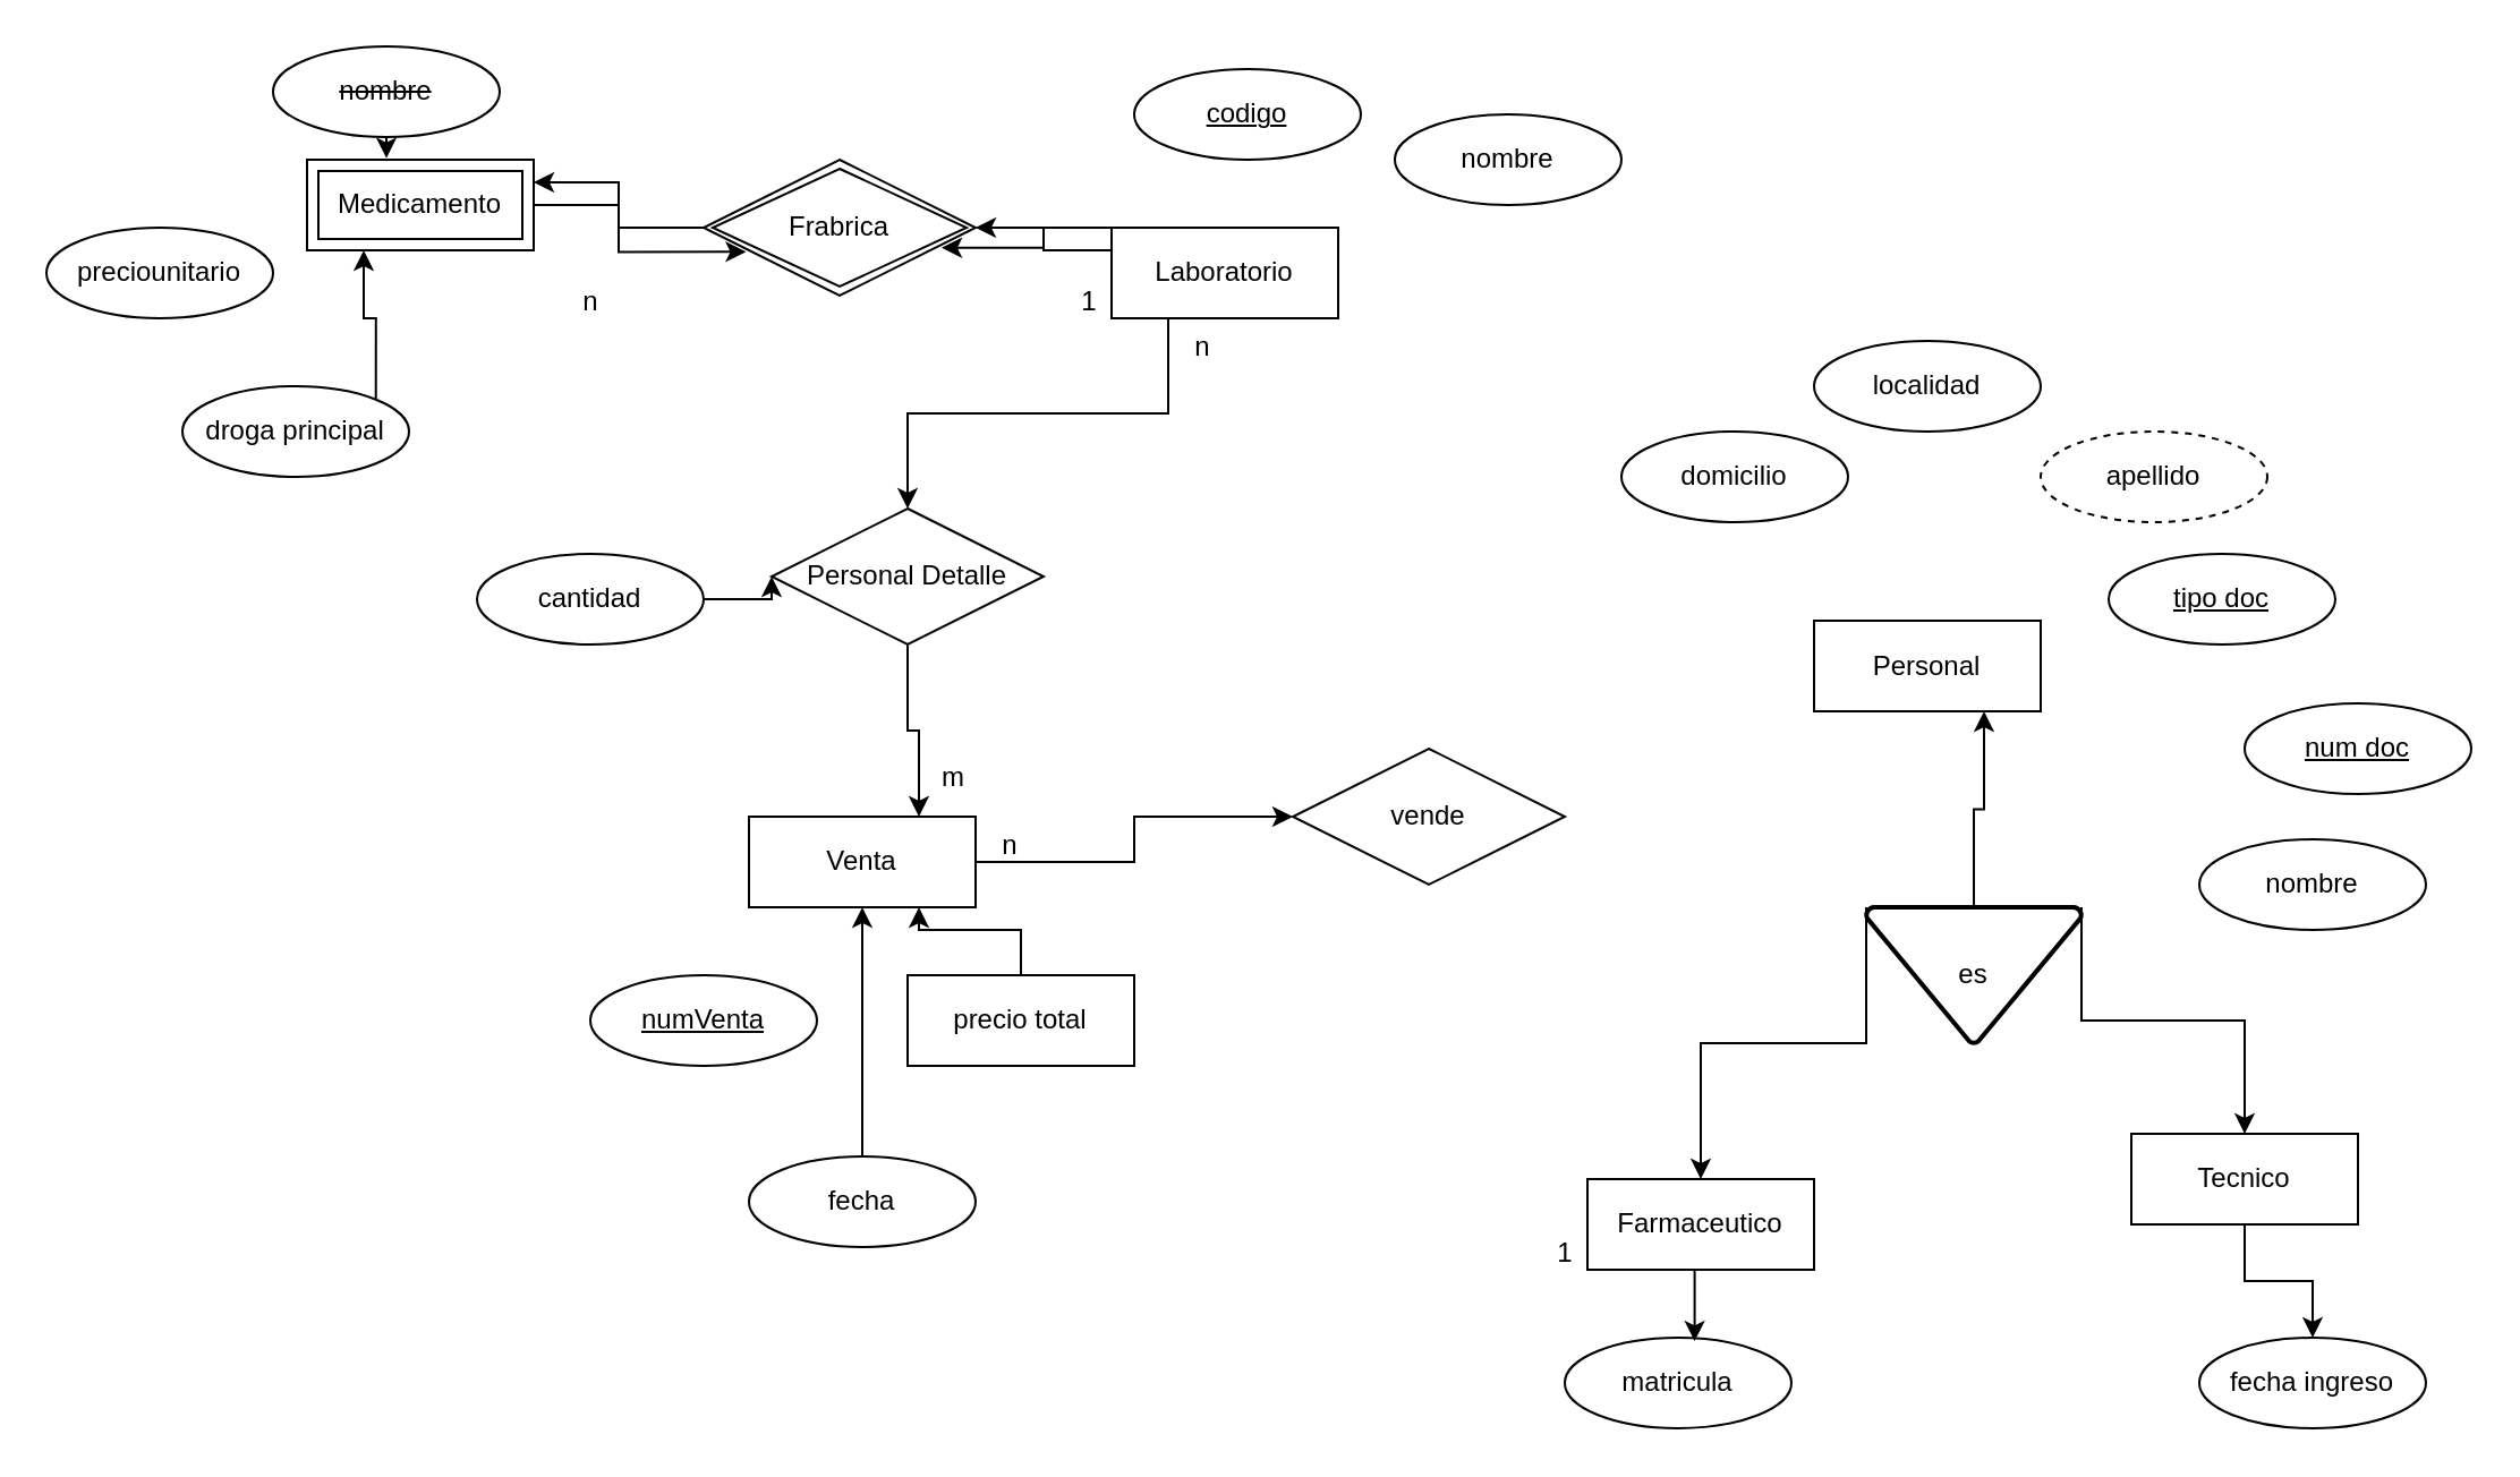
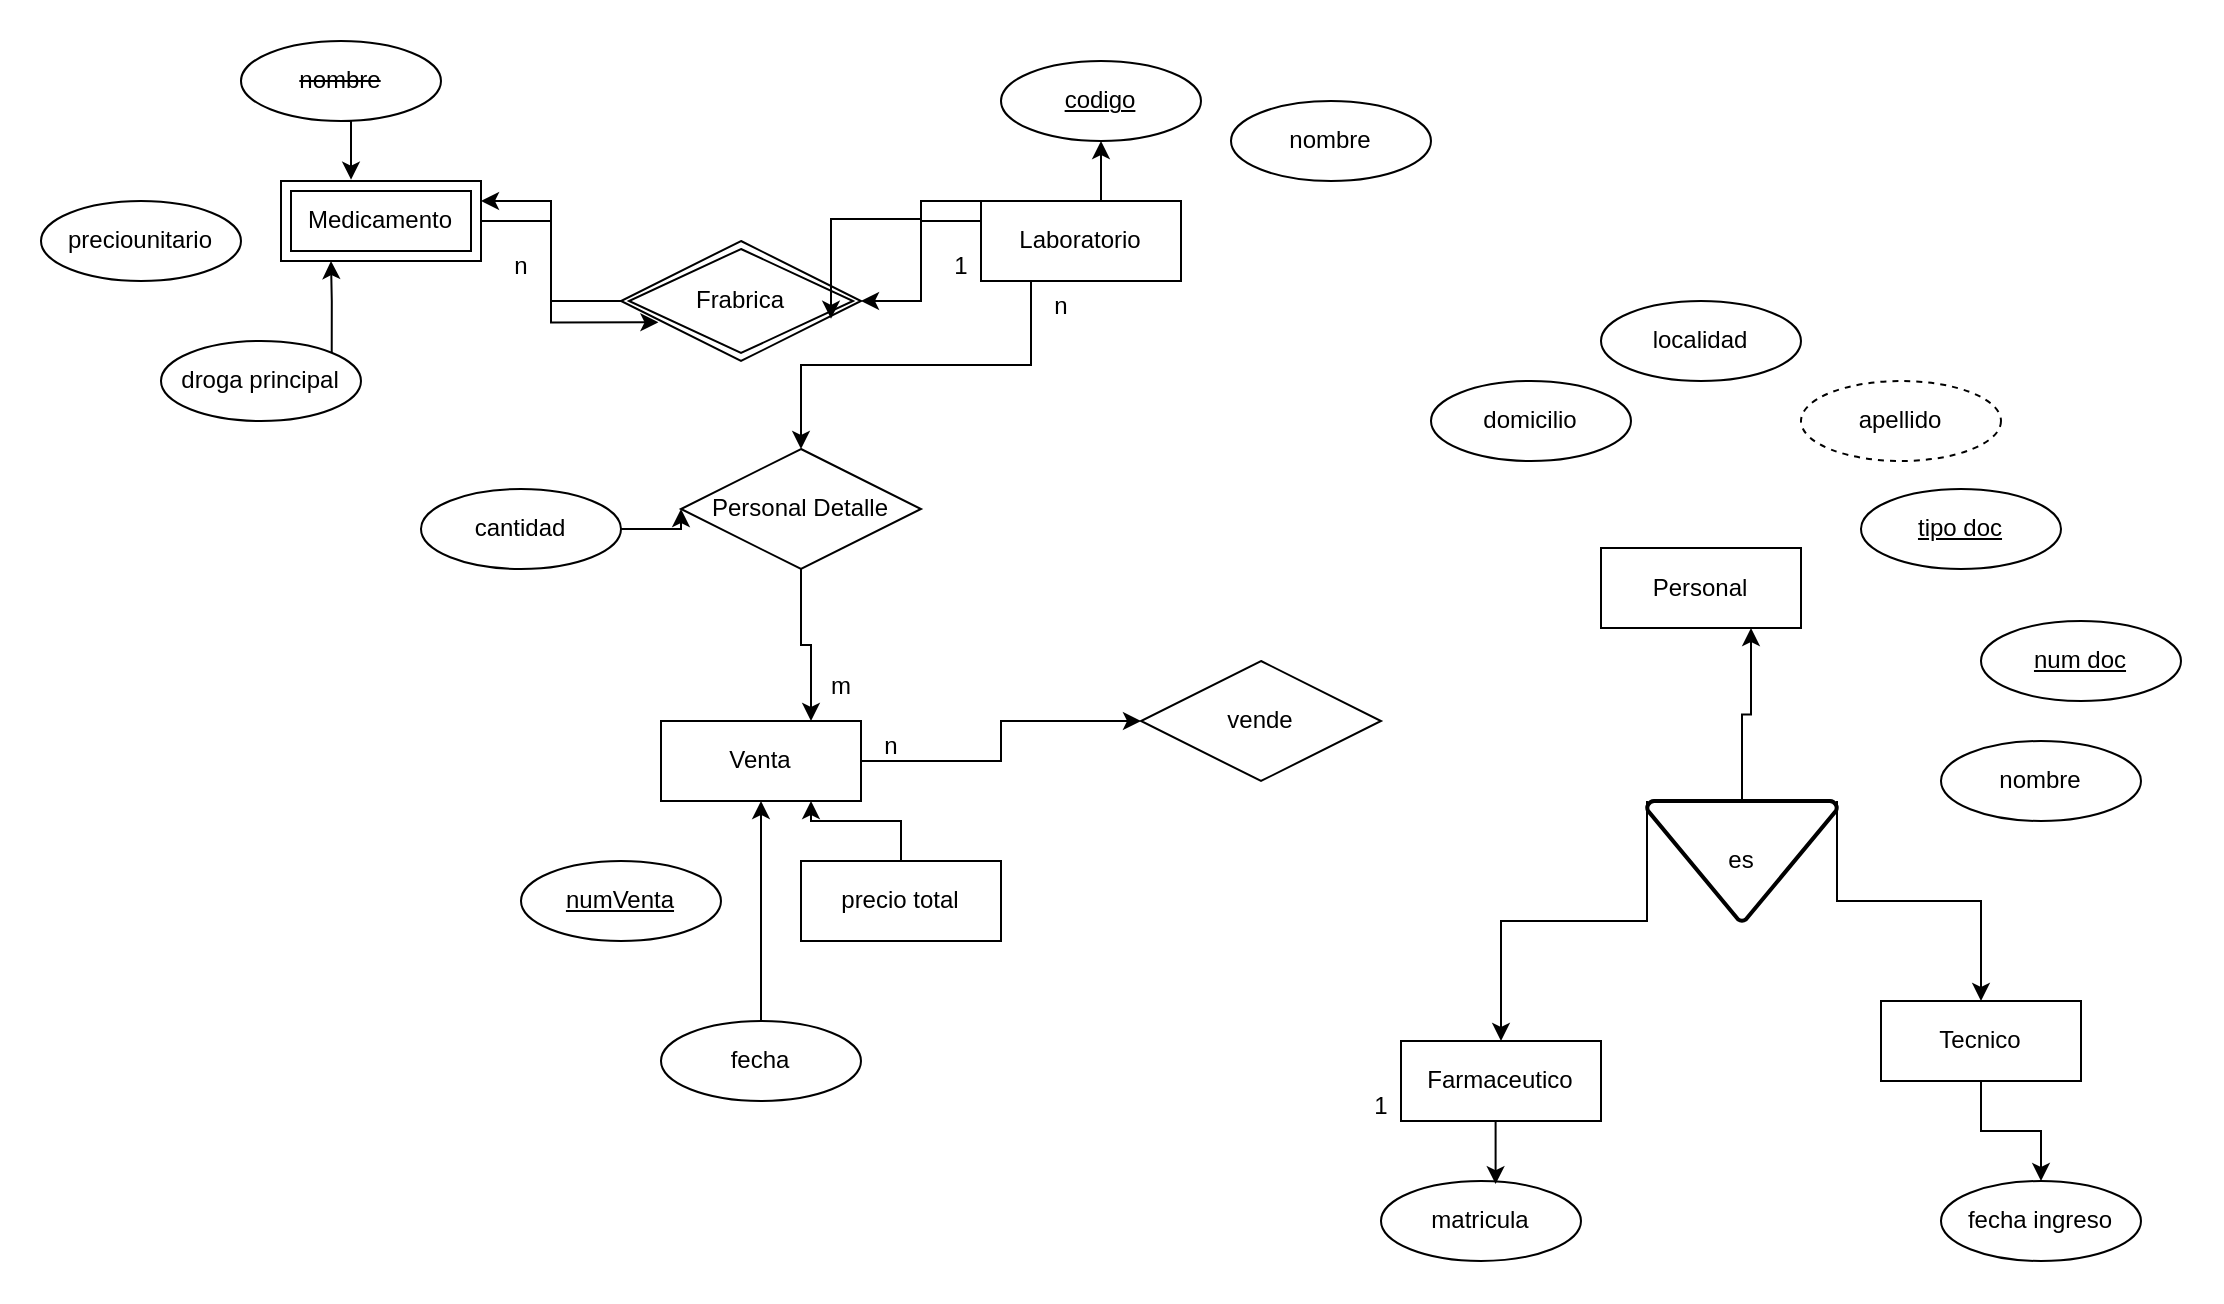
+ <mxCell id="2" style="edgeStyle=orthogonalEdgeStyle;rounded=0;orthogonalLoop=1;jettySize=auto;html=1;exitX=0.5;exitY=0;exitDx=0;exitDy=0;entryX=0.5;entryY=1;entryDx=0;entryDy=0;" edge="1" parent="1" source="5" target="13"><mxGeometry relative="1" as="geometry" /></mxCell>
- <mxCell id="29" value="Medicamento" style="shape=ext;margin=3;double=1;whiteSpace=wrap;html=1;align=center;" vertex="1" parent="1"><mxGeometry x="135" y="70" width="100" height="40" as="geometry" /></mxCell>
+ <mxCell id="29" value="Medicamento" style="shape=ext;margin=3;double=1;whiteSpace=wrap;html=1;align=center;" vertex="1" parent="1"><mxGeometry x="140" y="90" width="100" height="40" as="geometry" /></mxCell>
- <mxCell id="31" value="Frabrica" style="shape=rhombus;double=1;perimeter=rhombusPerimeter;whiteSpace=wrap;html=1;align=center;" vertex="1" parent="1"><mxGeometry x="310" y="70" width="120" height="60" as="geometry" /></mxCell>
+ <mxCell id="31" value="Frabrica" style="shape=rhombus;double=1;perimeter=rhombusPerimeter;whiteSpace=wrap;html=1;align=center;" vertex="1" parent="1"><mxGeometry x="310" y="120" width="120" height="60" as="geometry" /></mxCell>
